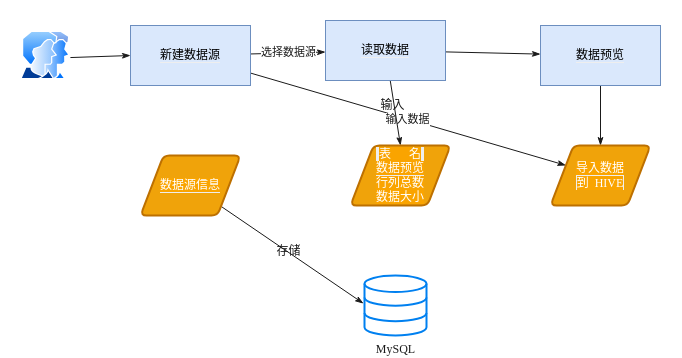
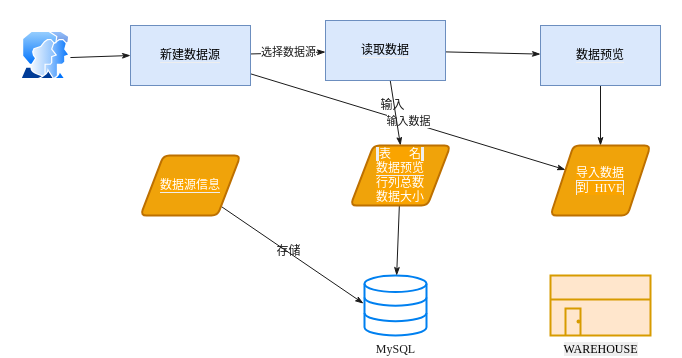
- <mxCell id="20" value="&lt;span style=&quot;background-color: rgb(250 , 164 , 0)&quot;&gt;导入数据&lt;br&gt;到&amp;nbsp; HIVE&lt;/span&gt;" style="shape=parallelogram;html=1;strokeWidth=2;perimeter=parallelogramPerimeter;whiteSpace=wrap;rounded=1;arcSize=12;size=0.23;shadow=0;labelBackgroundColor=#EEEEEE;fillColor=#f0a30a;fontFamily=宋体;fontColor=#ffffff;strokeColor=#BD7000;" vertex="1" parent="1"><mxGeometry x="550" y="145" width="100" height="60" as="geometry" /></mxCell>
+ <mxCell id="20" value="&lt;span style=&quot;background-color: rgb(250 , 164 , 0)&quot;&gt;导入数据&lt;br&gt;到&amp;nbsp; HIVE&lt;/span&gt;" style="shape=parallelogram;html=1;strokeWidth=2;perimeter=parallelogramPerimeter;whiteSpace=wrap;rounded=1;arcSize=12;size=0.23;shadow=0;labelBackgroundColor=#EEEEEE;fillColor=#f0a30a;fontFamily=宋体;fontColor=#ffffff;strokeColor=#BD7000;" vertex="1" parent="1"><mxGeometry x="550" y="145" width="100" height="70" as="geometry" /></mxCell>
+ <mxCell id="18" style="edgeStyle=none;rounded=0;orthogonalLoop=1;jettySize=auto;html=1;shadow=0;startArrow=none;startFill=0;endArrow=classicThin;endFill=1;strokeColor=#1A1A1A;strokeWidth=1;fontFamily=宋体;fontColor=#1A1A1A;" edge="1" parent="1" source="19" target="14"><mxGeometry relative="1" as="geometry"><mxPoint x="336" y="283" as="targetPoint" /></mxGeometry></mxCell>
+ <mxCell id="11" value="WAREHOUSE" style="verticalLabelPosition=bottom;html=1;verticalAlign=top;strokeWidth=2;shape=mxgraph.lean_mapping.warehouse;rounded=0;shadow=0;labelBackgroundColor=#EEEEEE;fillColor=#ffe6cc;fontFamily=宋体;strokeColor=#d79b00;" vertex="1" parent="1"><mxGeometry x="550" y="275" width="100" height="60" as="geometry" /></mxCell>
